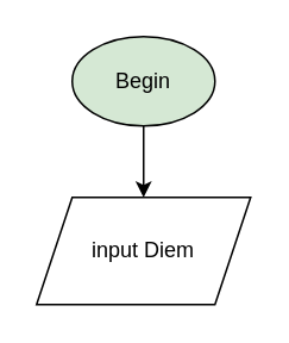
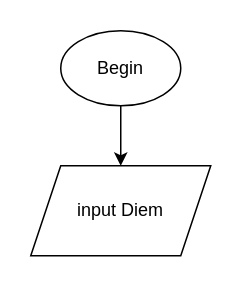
- <mxCell id="3" value="Begin" style="ellipse;whiteSpace=wrap;html=1;fillColor=#d5e8d4;" vertex="1" parent="1"><mxGeometry x="40" y="20" width="80" height="50" as="geometry" /></mxCell>
+ <mxCell id="3" value="Begin" style="ellipse;whiteSpace=wrap;html=1;" vertex="1" parent="1"><mxGeometry x="40" y="20" width="80" height="50" as="geometry" /></mxCell>
